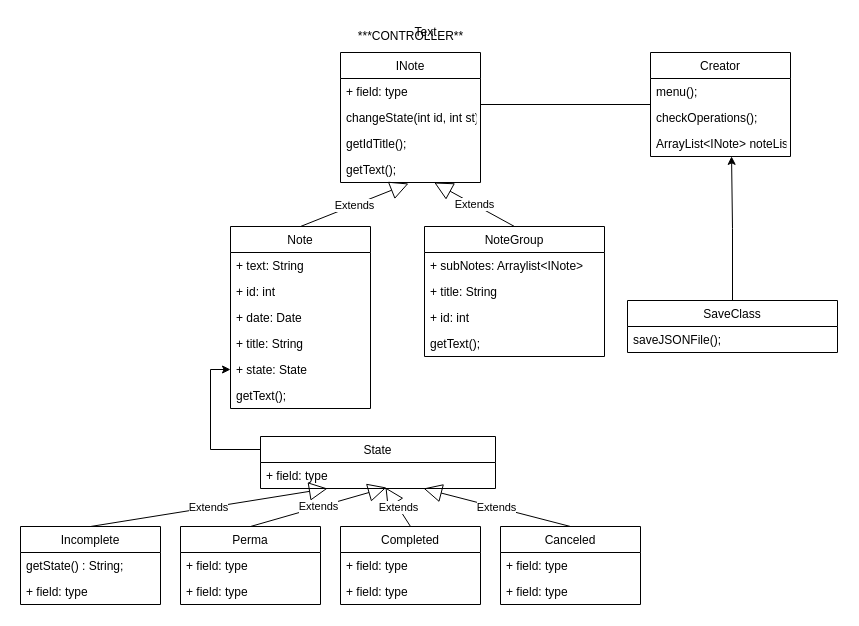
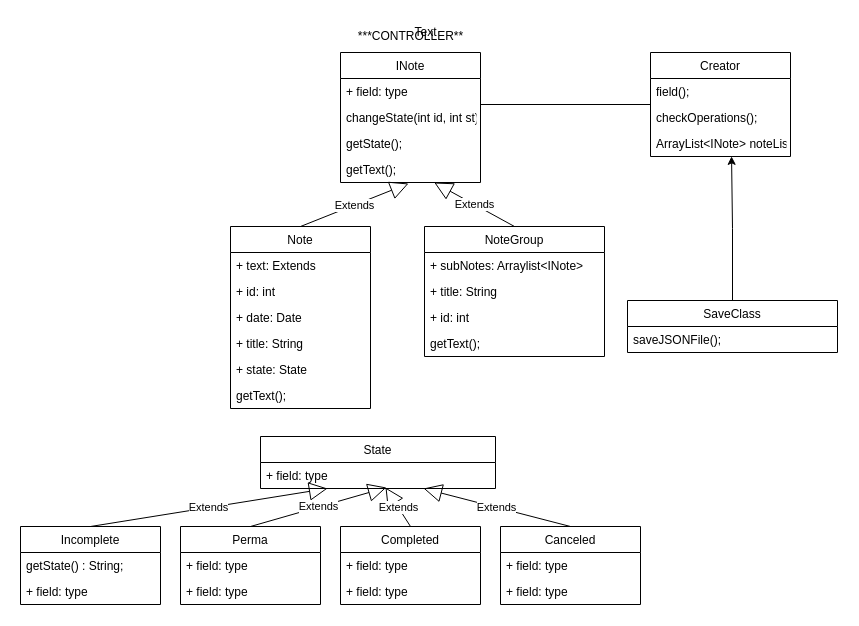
- <mxCell id="16" value="menu();" style="text;strokeColor=none;fillColor=none;align=left;verticalAlign=top;spacingLeft=4;spacingRight=4;overflow=hidden;rotatable=0;points=[[0,0.5],[1,0.5]];portConstraint=eastwest;" vertex="1" parent="15"><mxGeometry y="26" width="140" height="26" as="geometry" /></mxCell>
+ <mxCell id="16" value="field();" style="text;strokeColor=none;fillColor=none;align=left;verticalAlign=top;spacingLeft=4;spacingRight=4;overflow=hidden;rotatable=0;points=[[0,0.5],[1,0.5]];portConstraint=eastwest;" vertex="1" parent="15"><mxGeometry y="26" width="140" height="26" as="geometry" /></mxCell>
- <mxCell id="7" value="getIdTitle();" style="text;strokeColor=none;fillColor=none;align=left;verticalAlign=top;spacingLeft=4;spacingRight=4;overflow=hidden;rotatable=0;points=[[0,0.5],[1,0.5]];portConstraint=eastwest;" vertex="1" parent="4"><mxGeometry y="78" width="140" height="26" as="geometry" /></mxCell>
+ <mxCell id="7" value="getState();" style="text;strokeColor=none;fillColor=none;align=left;verticalAlign=top;spacingLeft=4;spacingRight=4;overflow=hidden;rotatable=0;points=[[0,0.5],[1,0.5]];portConstraint=eastwest;" vertex="1" parent="4"><mxGeometry y="78" width="140" height="26" as="geometry" /></mxCell>
- <mxCell id="32" value="+ text: String" style="text;strokeColor=none;fillColor=none;align=left;verticalAlign=top;spacingLeft=4;spacingRight=4;overflow=hidden;rotatable=0;points=[[0,0.5],[1,0.5]];portConstraint=eastwest;" vertex="1" parent="31"><mxGeometry y="26" width="140" height="26" as="geometry" /></mxCell>
+ <mxCell id="32" value="+ text: Extends" style="text;strokeColor=none;fillColor=none;align=left;verticalAlign=top;spacingLeft=4;spacingRight=4;overflow=hidden;rotatable=0;points=[[0,0.5],[1,0.5]];portConstraint=eastwest;" vertex="1" parent="31"><mxGeometry y="26" width="140" height="26" as="geometry" /></mxCell>
- <mxCell id="28" style="edgeStyle=orthogonalEdgeStyle;rounded=0;orthogonalLoop=1;jettySize=auto;html=1;exitX=0;exitY=0.25;exitDx=0;exitDy=0;entryX=0;entryY=0.5;entryDx=0;entryDy=0;" edge="1" parent="1" source="29" target="36"><mxGeometry relative="1" as="geometry" /></mxCell>
